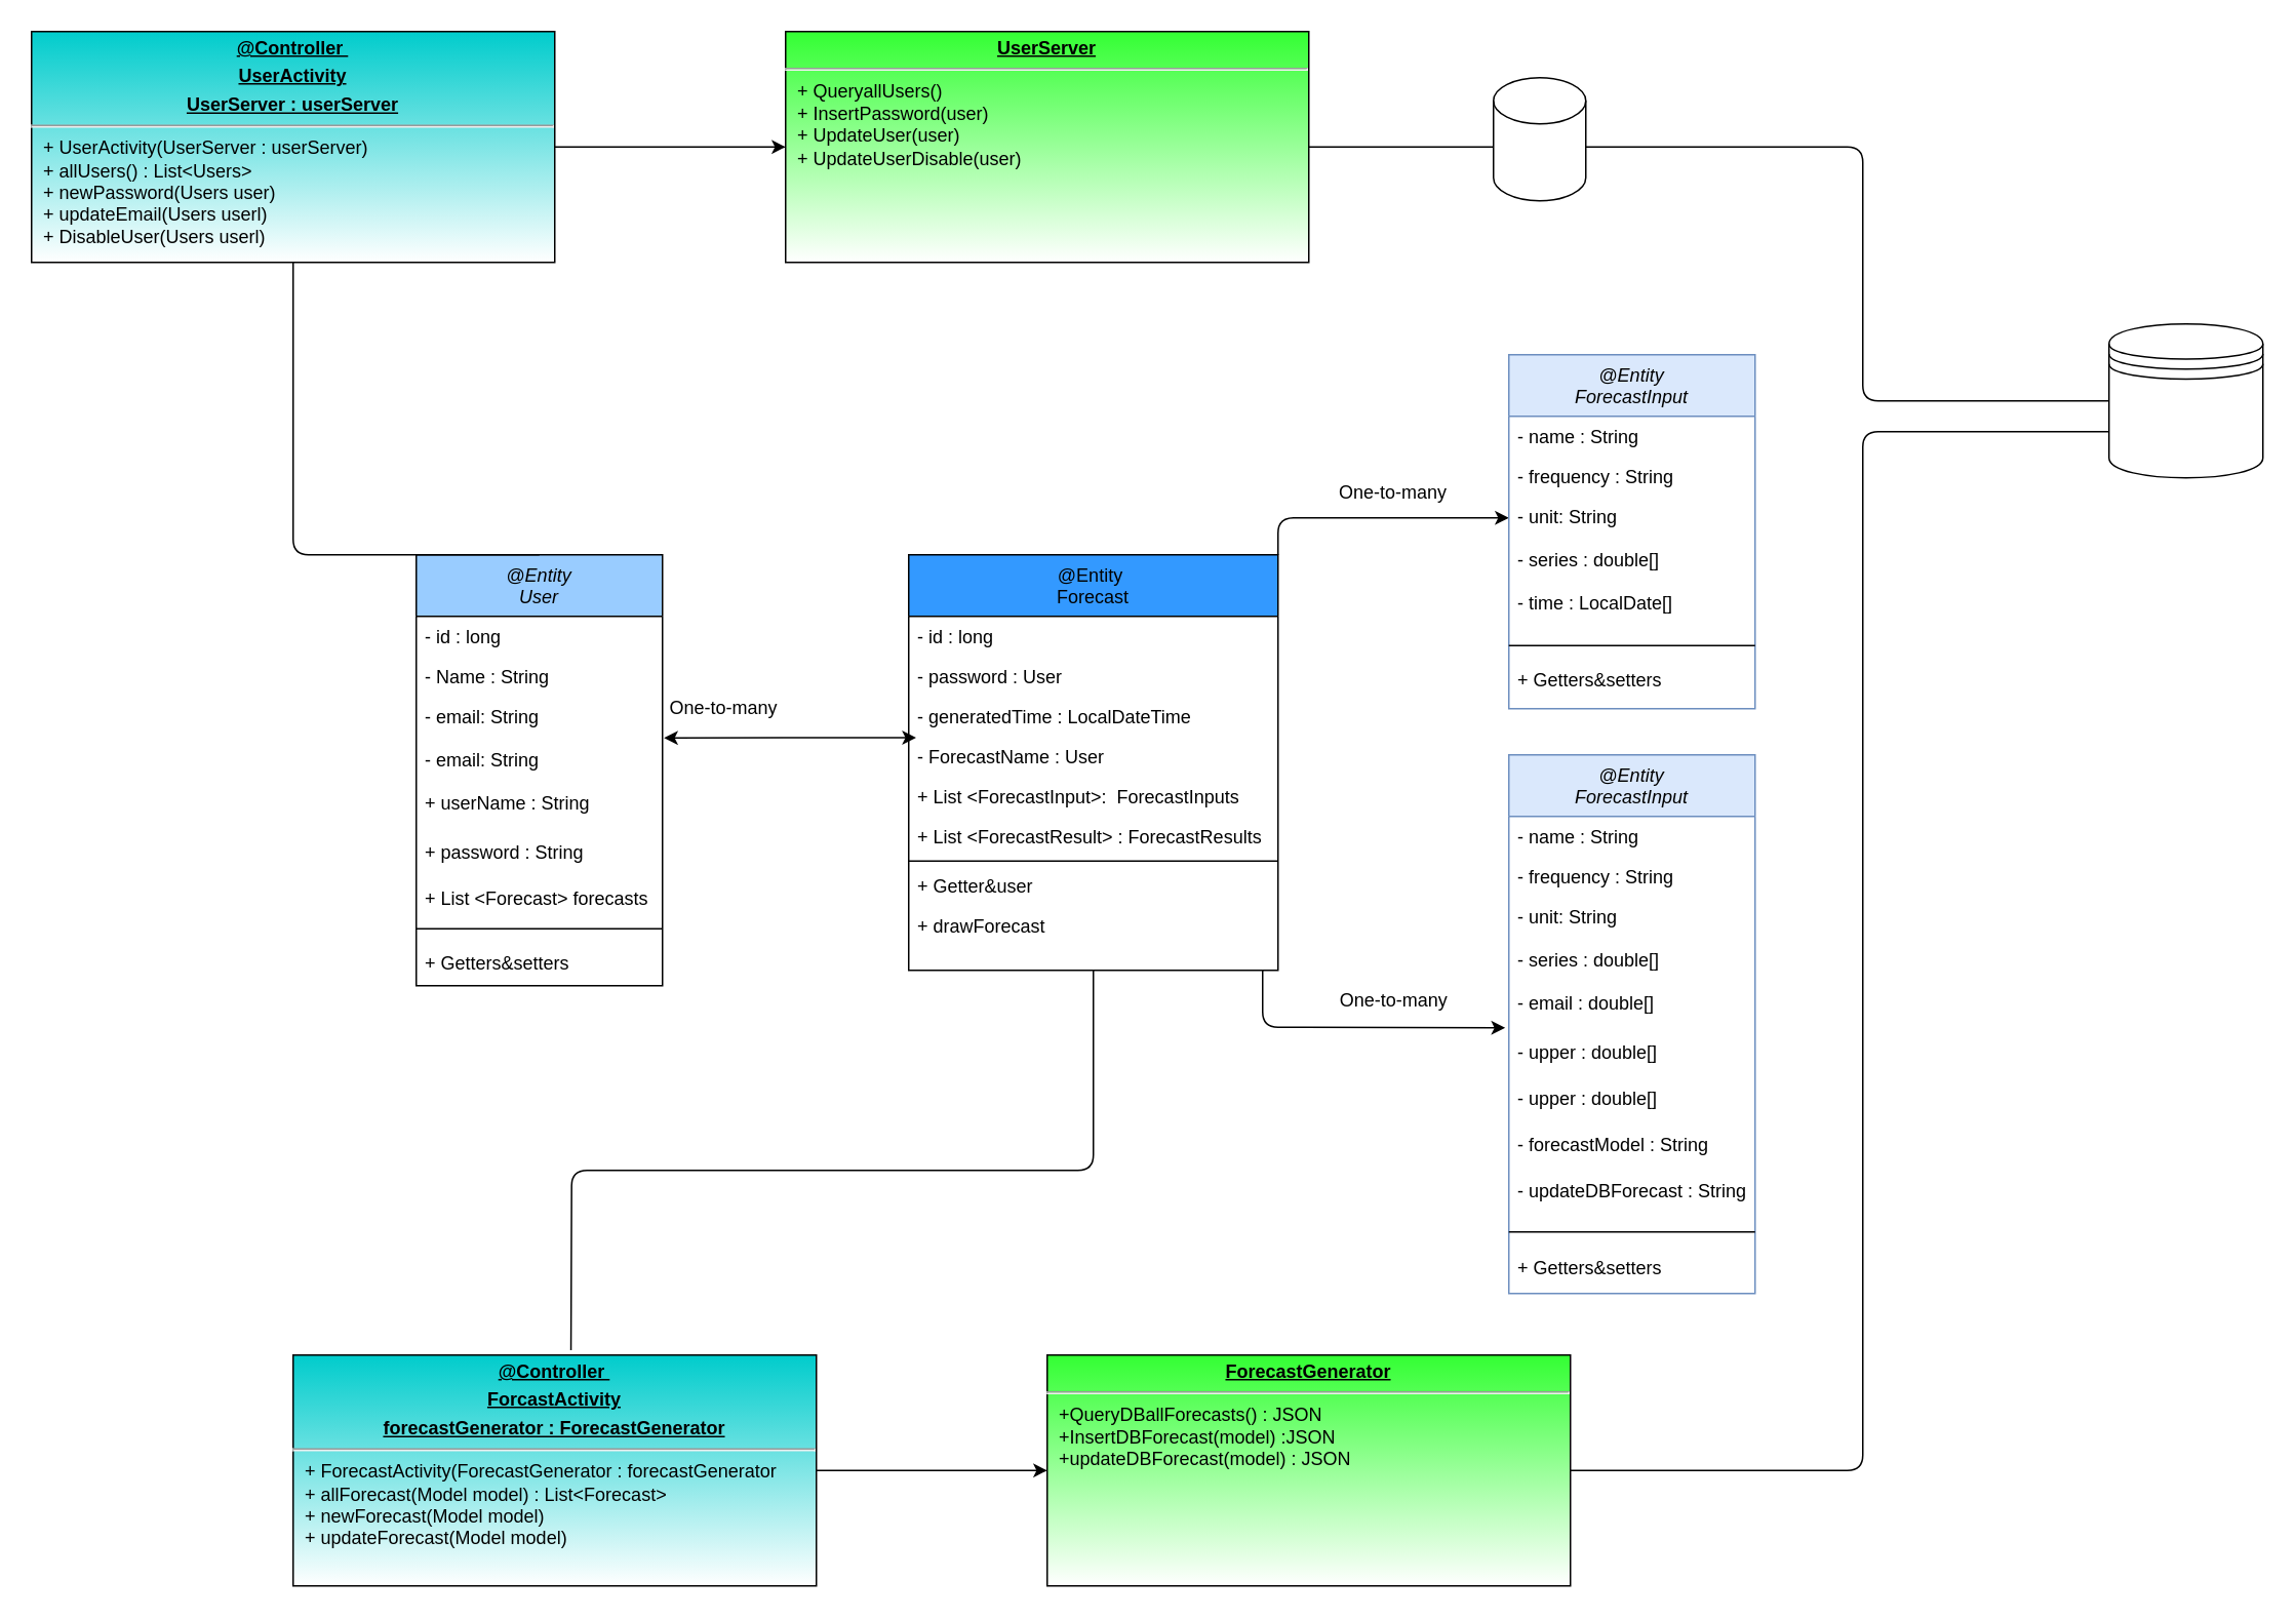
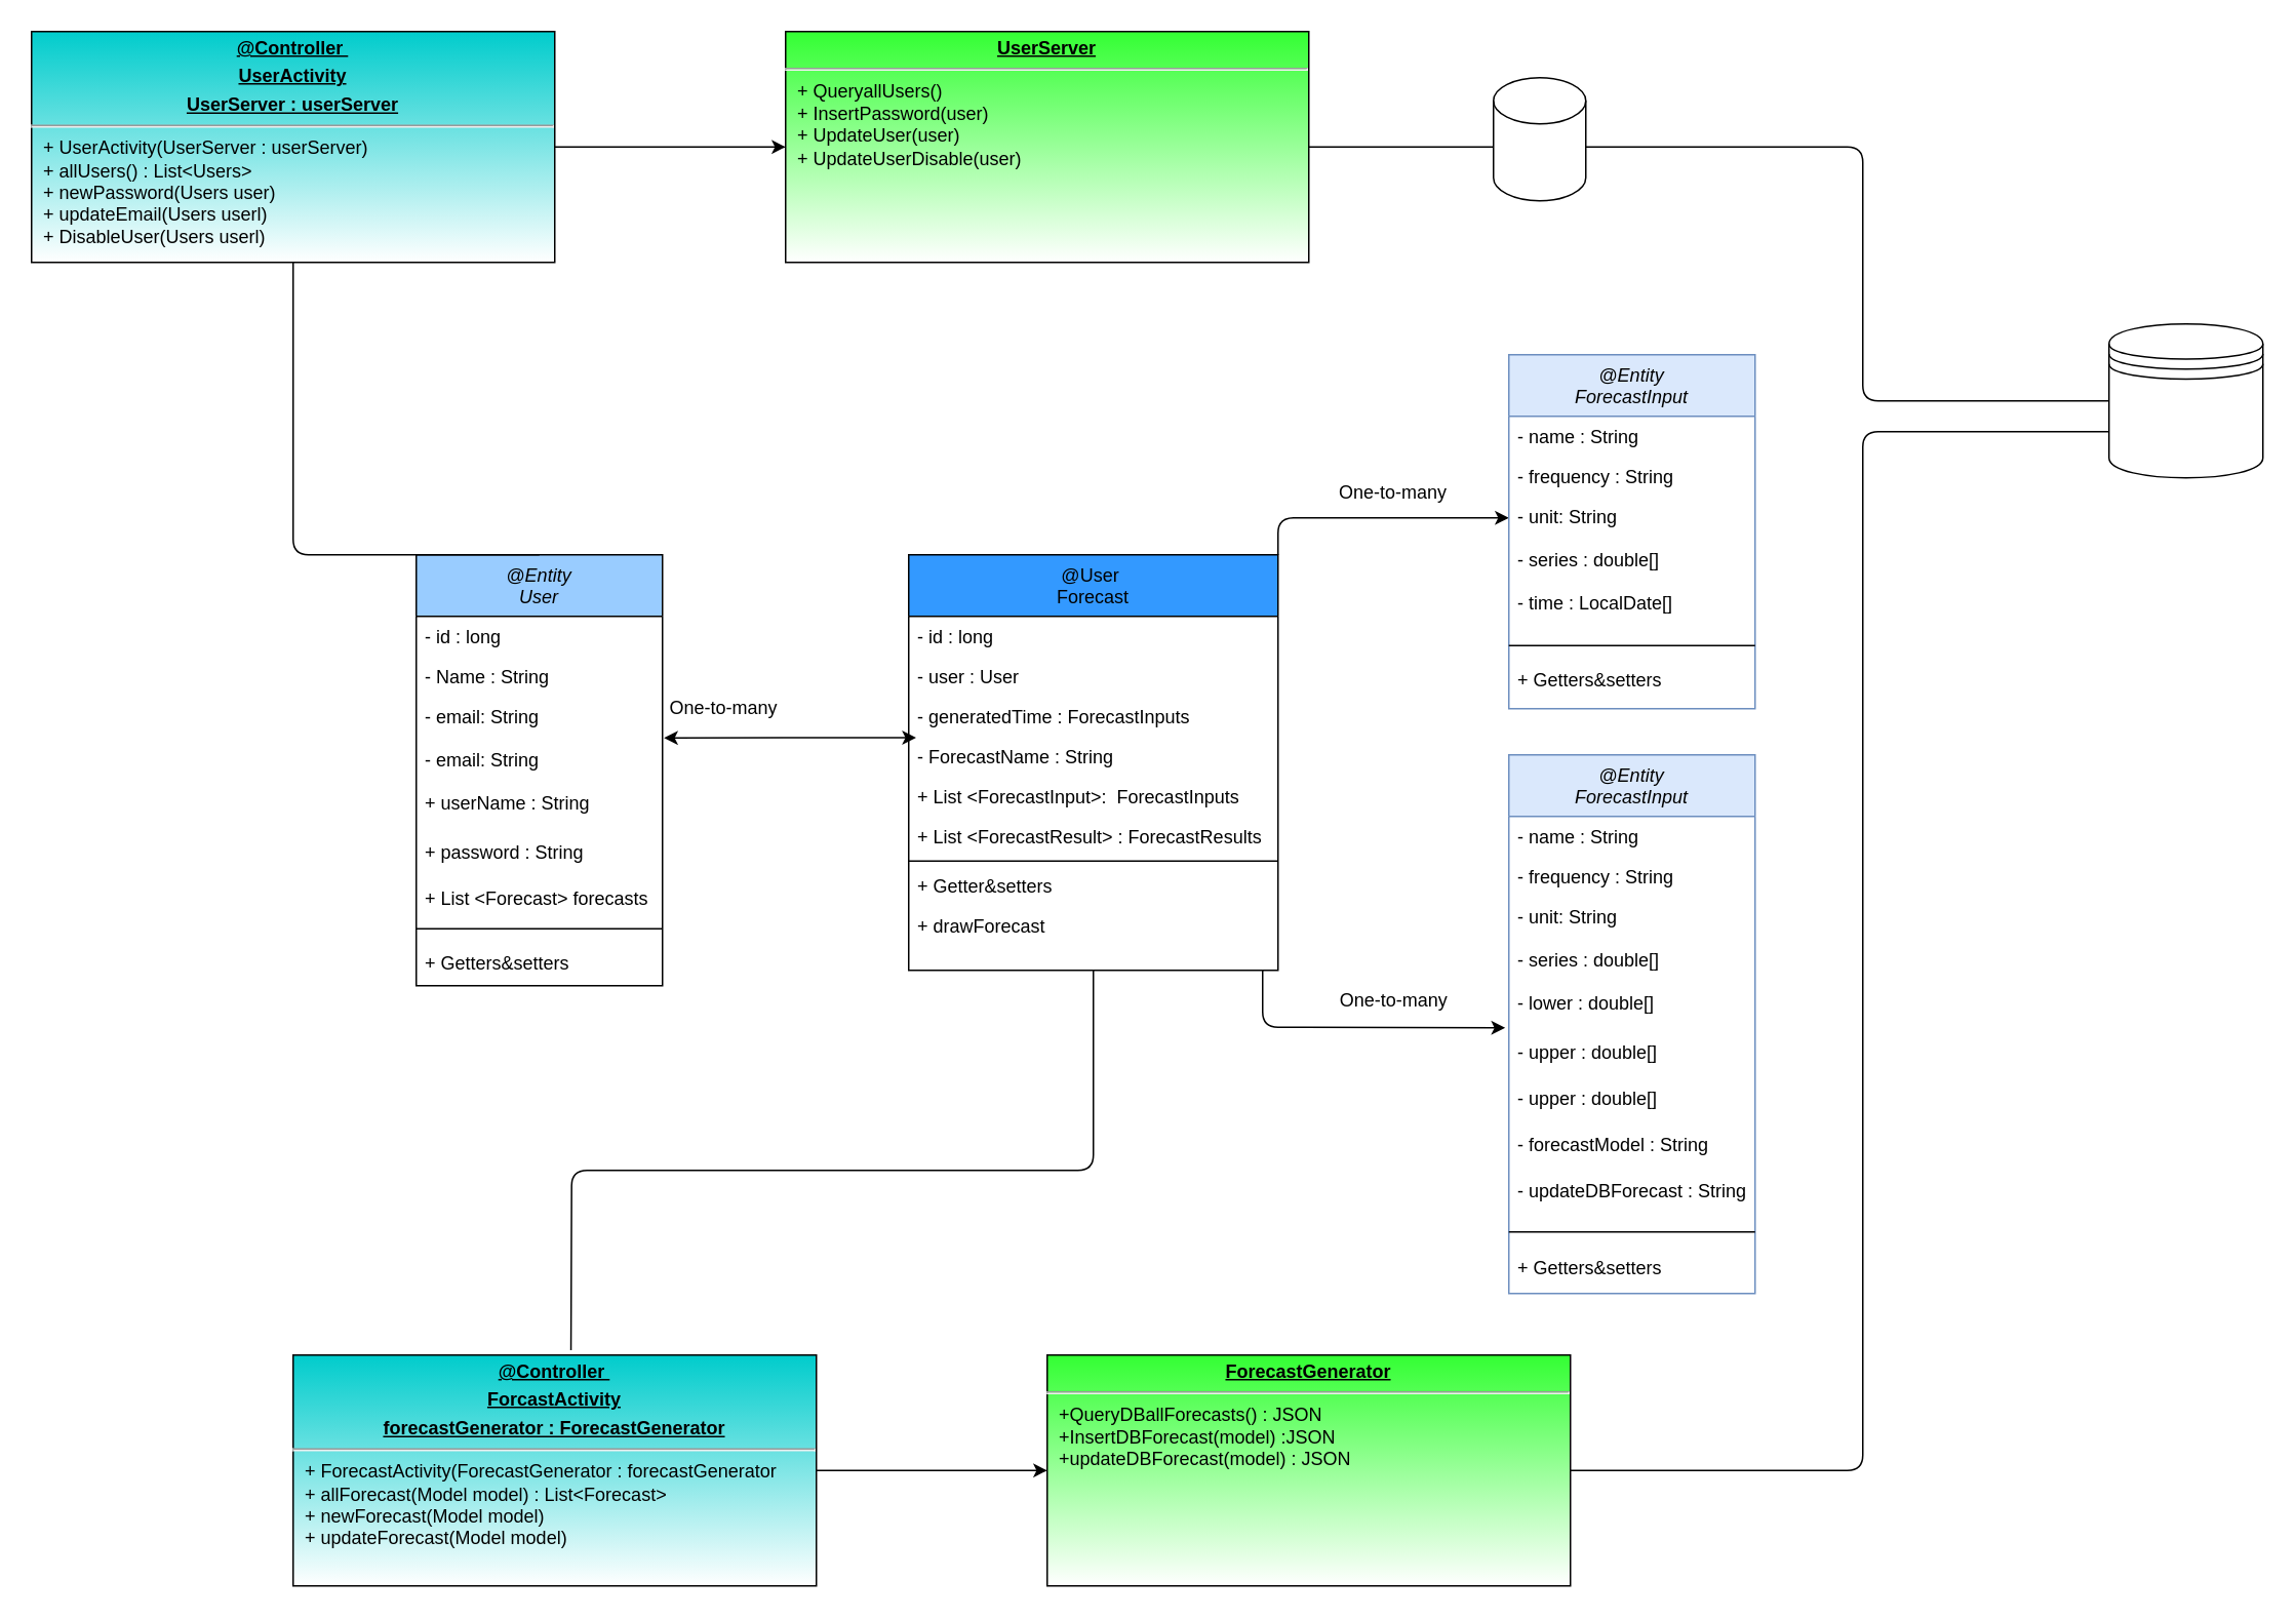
- <mxCell id="12" value="@Entity &#10;Forecast" style="swimlane;fontStyle=0;align=center;verticalAlign=top;childLayout=stackLayout;horizontal=1;startSize=40;horizontalStack=0;resizeParent=1;resizeLast=0;collapsible=1;marginBottom=0;rounded=0;shadow=0;strokeWidth=1;fillColor=#3399FF;" parent="1" vertex="1"><mxGeometry x="590" y="360" width="240" height="270" as="geometry"><mxRectangle x="550" y="140" width="160" height="26" as="alternateBounds" /></mxGeometry></mxCell>
+ <mxCell id="12" value="@User &#10;Forecast" style="swimlane;fontStyle=0;align=center;verticalAlign=top;childLayout=stackLayout;horizontal=1;startSize=40;horizontalStack=0;resizeParent=1;resizeLast=0;collapsible=1;marginBottom=0;rounded=0;shadow=0;strokeWidth=1;fillColor=#3399FF;" parent="1" vertex="1"><mxGeometry x="590" y="360" width="240" height="270" as="geometry"><mxRectangle x="550" y="140" width="160" height="26" as="alternateBounds" /></mxGeometry></mxCell>
- <mxCell id="14" value="- password : User" style="text;align=left;verticalAlign=top;spacingLeft=4;spacingRight=4;overflow=hidden;rotatable=0;points=[[0,0.5],[1,0.5]];portConstraint=eastwest;rounded=0;shadow=0;html=0;" parent="12" vertex="1"><mxGeometry y="66" width="240" height="26" as="geometry" /></mxCell>
+ <mxCell id="14" value="- user : User" style="text;align=left;verticalAlign=top;spacingLeft=4;spacingRight=4;overflow=hidden;rotatable=0;points=[[0,0.5],[1,0.5]];portConstraint=eastwest;rounded=0;shadow=0;html=0;" parent="12" vertex="1"><mxGeometry y="66" width="240" height="26" as="geometry" /></mxCell>
- <mxCell id="15" value="- generatedTime : LocalDateTime" style="text;align=left;verticalAlign=top;spacingLeft=4;spacingRight=4;overflow=hidden;rotatable=0;points=[[0,0.5],[1,0.5]];portConstraint=eastwest;rounded=0;shadow=0;html=0;" parent="12" vertex="1"><mxGeometry y="92" width="240" height="26" as="geometry" /></mxCell>
+ <mxCell id="15" value="- generatedTime : ForecastInputs" style="text;align=left;verticalAlign=top;spacingLeft=4;spacingRight=4;overflow=hidden;rotatable=0;points=[[0,0.5],[1,0.5]];portConstraint=eastwest;rounded=0;shadow=0;html=0;" parent="12" vertex="1"><mxGeometry y="92" width="240" height="26" as="geometry" /></mxCell>
- <mxCell id="16" value="- ForecastName : User" style="text;align=left;verticalAlign=top;spacingLeft=4;spacingRight=4;overflow=hidden;rotatable=0;points=[[0,0.5],[1,0.5]];portConstraint=eastwest;rounded=0;shadow=0;html=0;" parent="12" vertex="1"><mxGeometry y="118" width="240" height="26" as="geometry" /></mxCell>
+ <mxCell id="16" value="- ForecastName : String" style="text;align=left;verticalAlign=top;spacingLeft=4;spacingRight=4;overflow=hidden;rotatable=0;points=[[0,0.5],[1,0.5]];portConstraint=eastwest;rounded=0;shadow=0;html=0;" parent="12" vertex="1"><mxGeometry y="118" width="240" height="26" as="geometry" /></mxCell>
- <mxCell id="20" value="+ Getter&amp;user" style="text;align=left;verticalAlign=top;spacingLeft=4;spacingRight=4;overflow=hidden;rotatable=0;points=[[0,0.5],[1,0.5]];portConstraint=eastwest;" parent="12" vertex="1"><mxGeometry y="202" width="240" height="26" as="geometry" /></mxCell>
+ <mxCell id="20" value="+ Getter&amp;setters" style="text;align=left;verticalAlign=top;spacingLeft=4;spacingRight=4;overflow=hidden;rotatable=0;points=[[0,0.5],[1,0.5]];portConstraint=eastwest;" parent="12" vertex="1"><mxGeometry y="202" width="240" height="26" as="geometry" /></mxCell>
- <mxCell id="39" value="- email : double[]" style="text;align=left;verticalAlign=top;spacingLeft=4;spacingRight=4;overflow=hidden;rotatable=0;points=[[0,0.5],[1,0.5]];portConstraint=eastwest;rounded=0;shadow=0;html=0;" parent="34" vertex="1"><mxGeometry y="148" width="160" height="32" as="geometry" /></mxCell>
+ <mxCell id="39" value="- lower : double[]" style="text;align=left;verticalAlign=top;spacingLeft=4;spacingRight=4;overflow=hidden;rotatable=0;points=[[0,0.5],[1,0.5]];portConstraint=eastwest;rounded=0;shadow=0;html=0;" parent="34" vertex="1"><mxGeometry y="148" width="160" height="32" as="geometry" /></mxCell>
